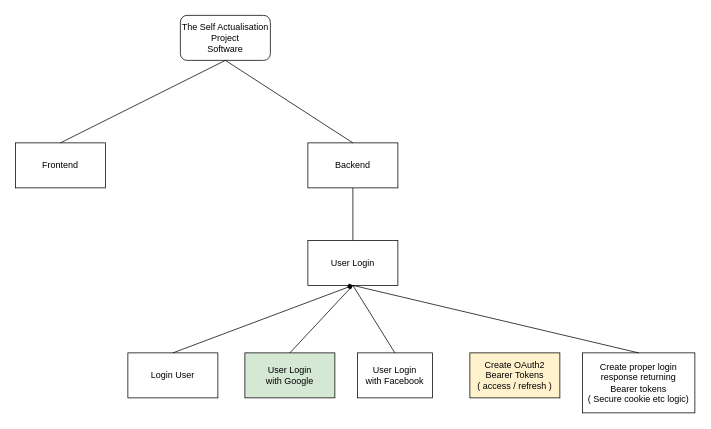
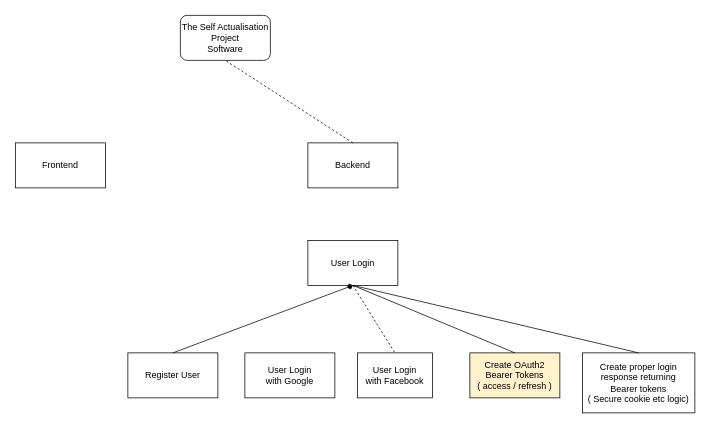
- <mxCell id="6" value="" style="endArrow=none;html=1;rounded=0;entryX=0.5;entryY=1;entryDx=0;entryDy=0;exitX=0.5;exitY=0;exitDx=0;exitDy=0;" edge="1" parent="1" source="4" target="2"><mxGeometry width="50" height="50" relative="1" as="geometry"><mxPoint x="20" y="250" as="sourcePoint" /><mxPoint x="100" y="140" as="targetPoint" /></mxGeometry></mxCell>
+ <mxCell id="6" value="" style="endArrow=none;html=1;rounded=0;entryX=0.5;entryY=1;entryDx=0;entryDy=0;exitX=0.5;exitY=0;exitDx=0;exitDy=0;dashed=1;" edge="1" parent="1" source="4" target="2"><mxGeometry width="50" height="50" relative="1" as="geometry"><mxPoint x="20" y="250" as="sourcePoint" /><mxPoint x="100" y="140" as="targetPoint" /></mxGeometry></mxCell>
- <mxCell id="5" value="" style="endArrow=none;html=1;rounded=0;entryX=0.5;entryY=1;entryDx=0;entryDy=0;exitX=0.5;exitY=0;exitDx=0;exitDy=0;" edge="1" parent="1" source="3" target="2"><mxGeometry width="50" height="50" relative="1" as="geometry"><mxPoint x="270" y="270" as="sourcePoint" /><mxPoint x="320" y="220" as="targetPoint" /></mxGeometry></mxCell>
- <mxCell id="8" value="" style="endArrow=none;html=1;rounded=0;entryX=0.5;entryY=1;entryDx=0;entryDy=0;exitX=0.5;exitY=0;exitDx=0;exitDy=0;" edge="1" parent="1" source="7" target="4"><mxGeometry width="50" height="50" relative="1" as="geometry"><mxPoint x="180" y="250" as="sourcePoint" /><mxPoint x="400" y="140" as="targetPoint" /></mxGeometry></mxCell>
- <mxCell id="12" value="" style="endArrow=none;html=1;rounded=0;entryX=0.5;entryY=0;entryDx=0;entryDy=0;exitX=0.5;exitY=1;exitDx=0;exitDy=0;" edge="1" parent="1" source="7" target="10"><mxGeometry width="50" height="50" relative="1" as="geometry"><mxPoint x="460" y="350" as="sourcePoint" /><mxPoint x="460" y="280" as="targetPoint" /></mxGeometry></mxCell>
+ <mxCell id="12" value="" style="endArrow=none;html=1;rounded=0;entryX=0.5;entryY=0;entryDx=0;entryDy=0;exitX=0.5;exitY=1;exitDx=0;exitDy=0;dashed=1;" edge="1" parent="1" source="7" target="10"><mxGeometry width="50" height="50" relative="1" as="geometry"><mxPoint x="460" y="350" as="sourcePoint" /><mxPoint x="460" y="280" as="targetPoint" /></mxGeometry></mxCell>
+ <mxCell id="16" value="" style="endArrow=none;html=1;rounded=0;entryX=0.5;entryY=0;entryDx=0;entryDy=0;exitX=0.5;exitY=1;exitDx=0;exitDy=0;" edge="1" parent="1" source="7" target="15"><mxGeometry width="50" height="50" relative="1" as="geometry"><mxPoint x="540" y="430" as="sourcePoint" /><mxPoint x="670" y="520" as="targetPoint" /></mxGeometry></mxCell>
- <mxCell id="13" value="" style="endArrow=none;html=1;rounded=0;entryX=0.5;entryY=1;entryDx=0;entryDy=0;exitX=0.5;exitY=0;exitDx=0;exitDy=0;" edge="1" parent="1" source="9" target="7"><mxGeometry width="50" height="50" relative="1" as="geometry"><mxPoint x="280" y="380" as="sourcePoint" /><mxPoint x="280" y="310" as="targetPoint" /></mxGeometry></mxCell>
- <mxCell id="11" value="Login User" style="rounded=0;whiteSpace=wrap;html=1;" vertex="1" parent="1"><mxGeometry x="170" y="470" width="120" height="60" as="geometry" /></mxCell>
+ <mxCell id="11" value="Register User" style="rounded=0;whiteSpace=wrap;html=1;" vertex="1" parent="1"><mxGeometry x="170" y="470" width="120" height="60" as="geometry" /></mxCell>
- <mxCell id="9" value="User Login&lt;br&gt;with Google" style="rounded=0;whiteSpace=wrap;html=1;fillColor=#d5e8d4;" vertex="1" parent="1"><mxGeometry x="326" y="470" width="120" height="60" as="geometry" /></mxCell>
+ <mxCell id="9" value="User Login&lt;br&gt;with Google" style="rounded=0;whiteSpace=wrap;html=1;" vertex="1" parent="1"><mxGeometry x="326" y="470" width="120" height="60" as="geometry" /></mxCell>
